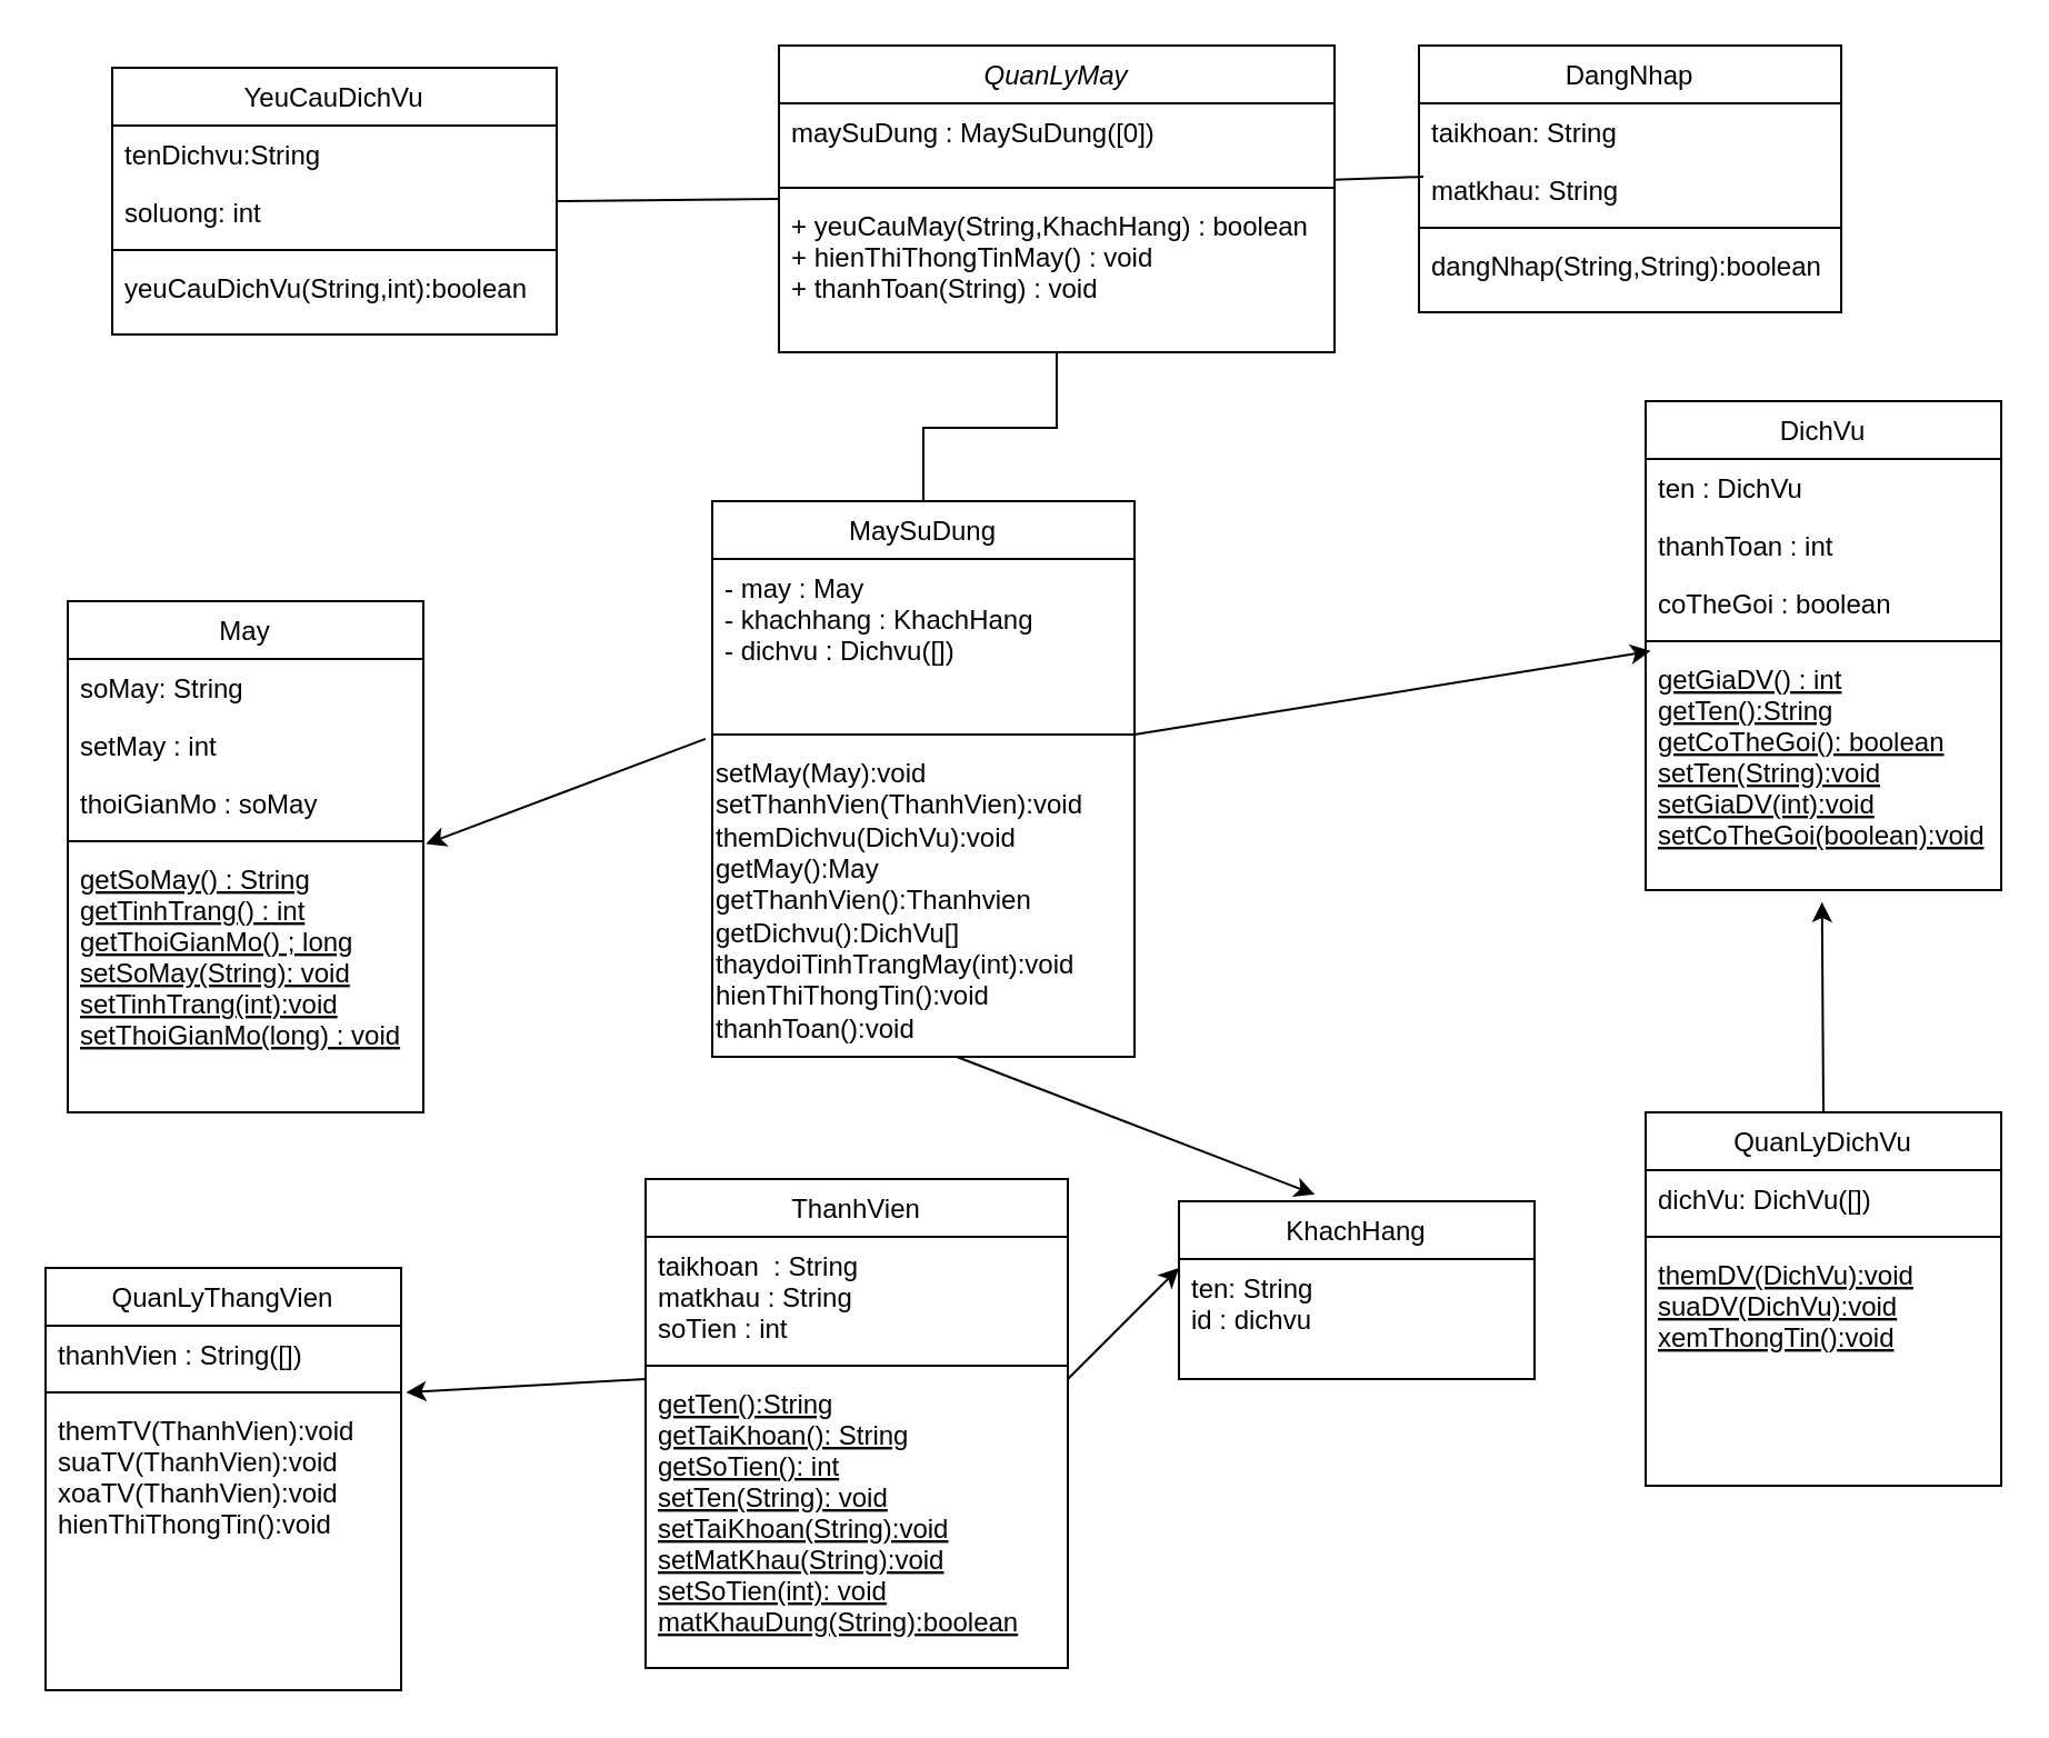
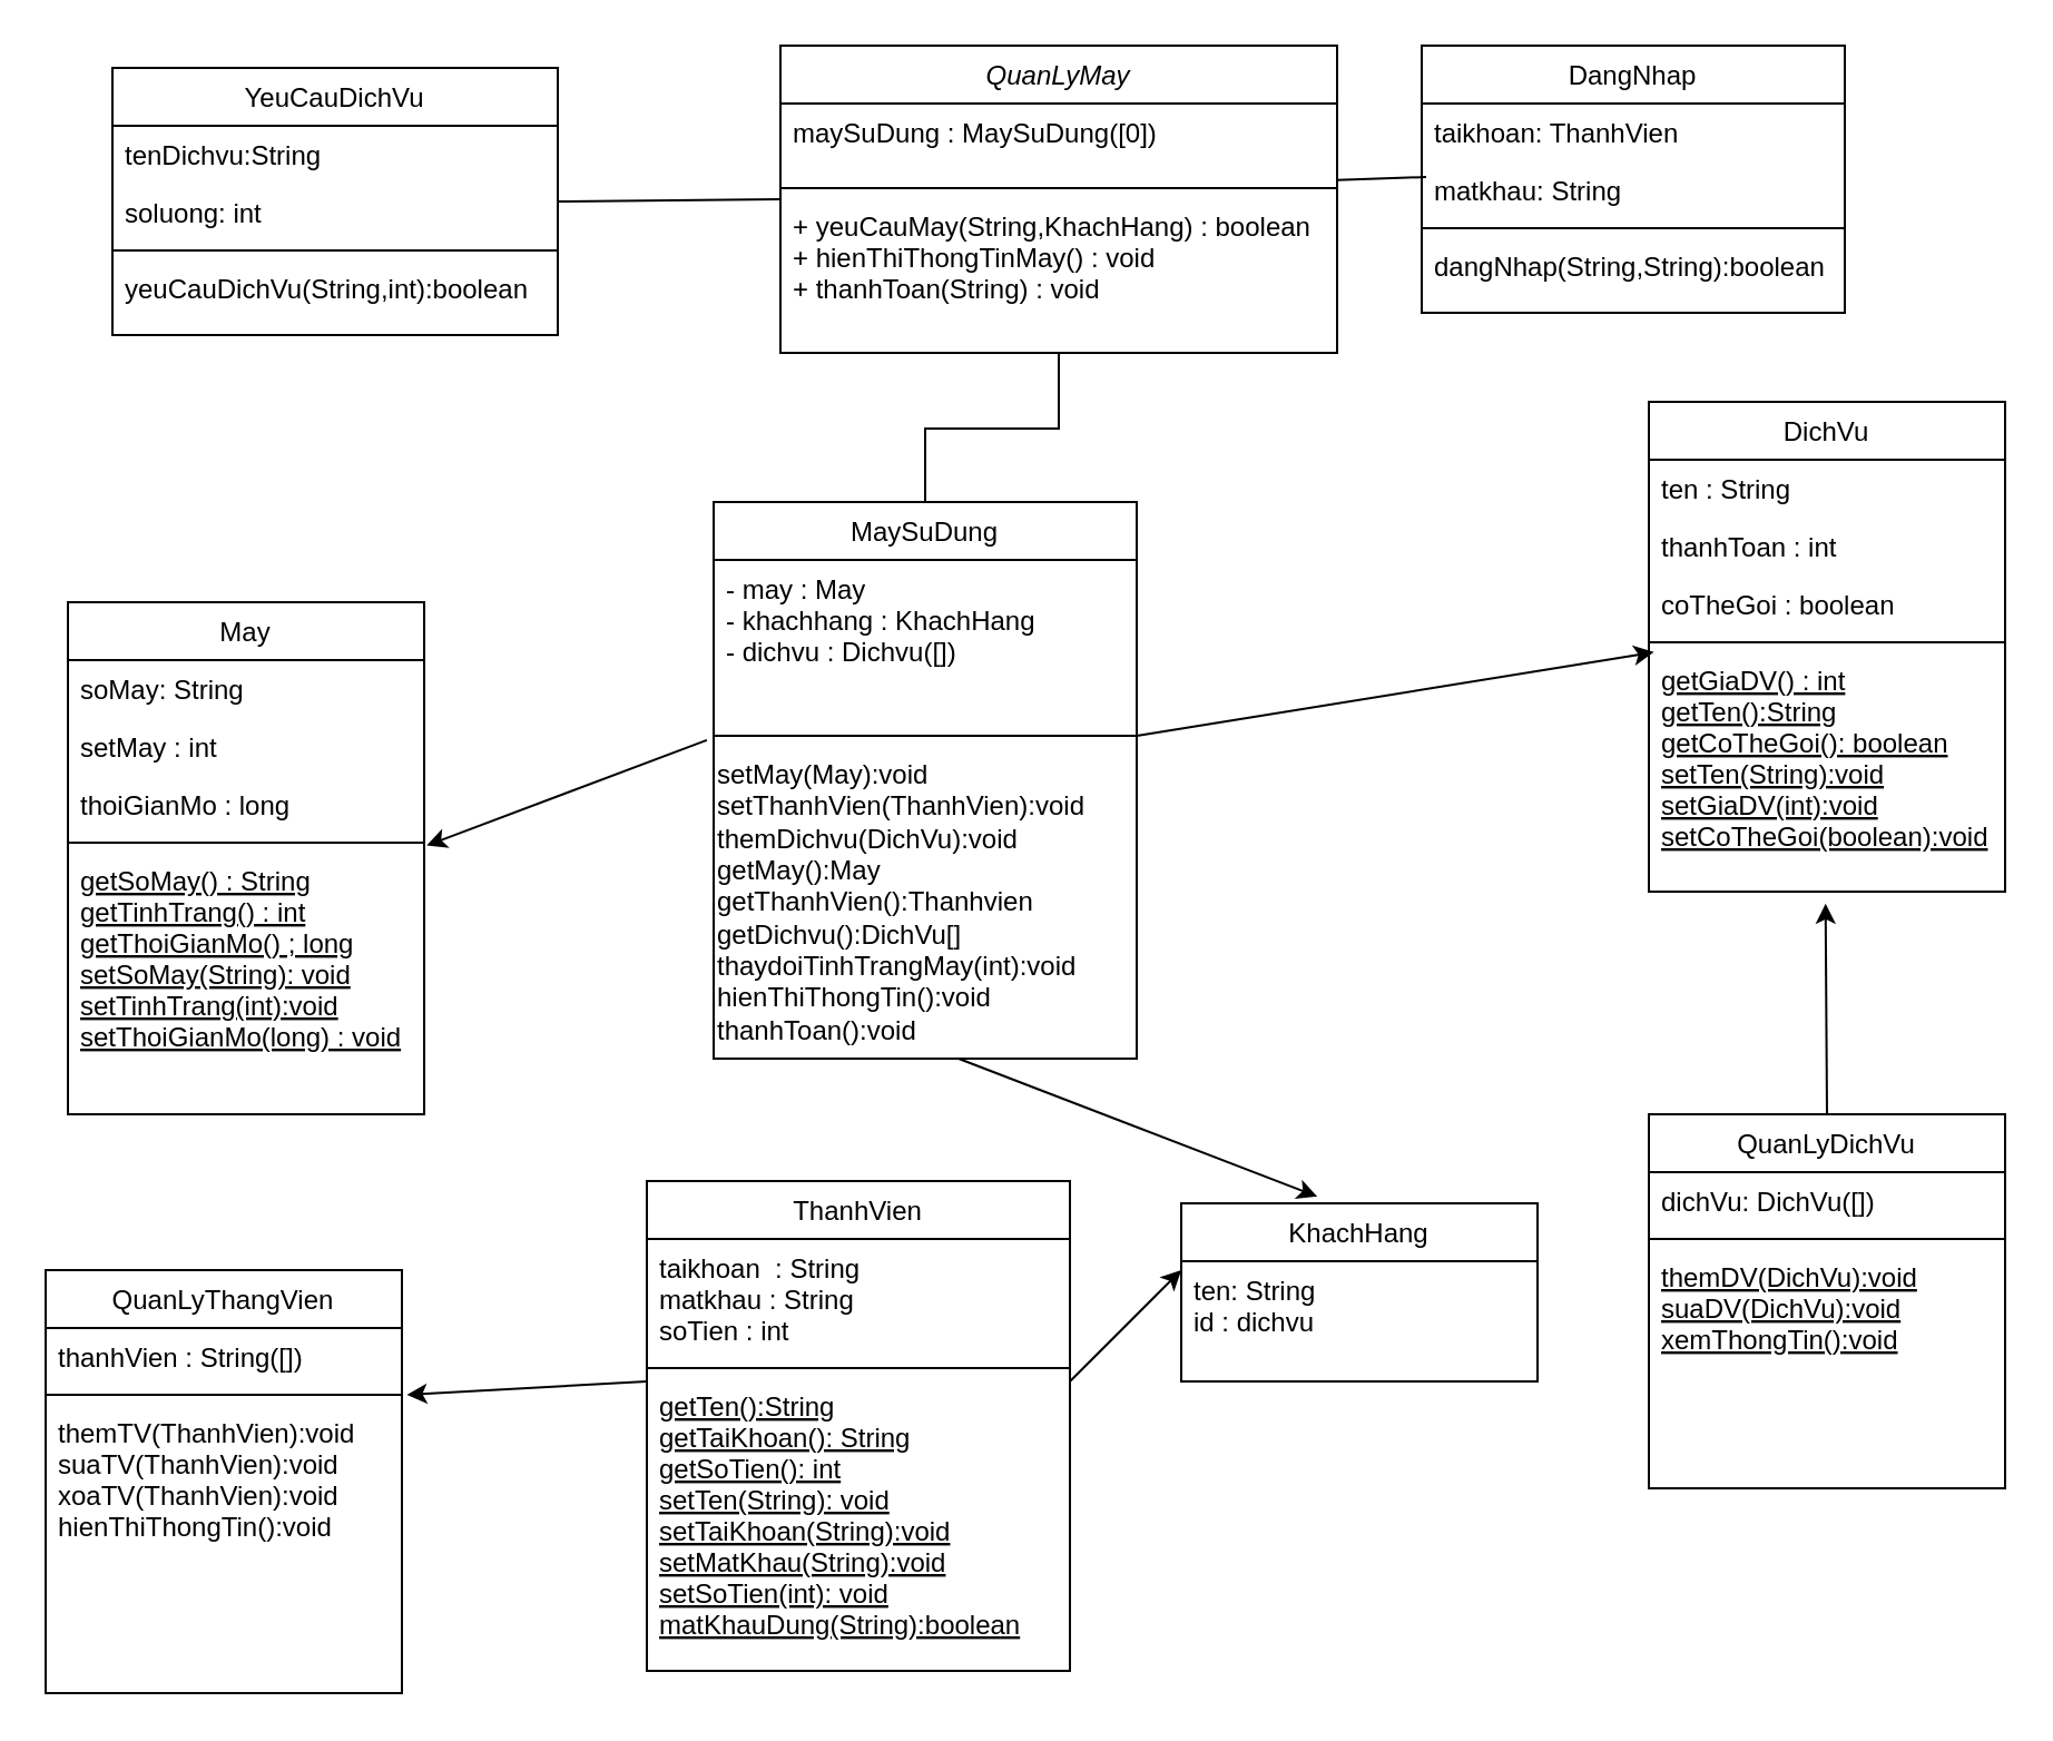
- <mxCell id="19" value="taikhoan: String" style="text;align=left;verticalAlign=top;spacingLeft=4;spacingRight=4;overflow=hidden;rotatable=0;points=[[0,0.5],[1,0.5]];portConstraint=eastwest;" parent="18" vertex="1"><mxGeometry y="26" width="190" height="26" as="geometry" /></mxCell>
+ <mxCell id="19" value="taikhoan: ThanhVien" style="text;align=left;verticalAlign=top;spacingLeft=4;spacingRight=4;overflow=hidden;rotatable=0;points=[[0,0.5],[1,0.5]];portConstraint=eastwest;" parent="18" vertex="1"><mxGeometry y="26" width="190" height="26" as="geometry" /></mxCell>
- <mxCell id="30" value="ten : DichVu" style="text;align=left;verticalAlign=top;spacingLeft=4;spacingRight=4;overflow=hidden;rotatable=0;points=[[0,0.5],[1,0.5]];portConstraint=eastwest;rounded=0;shadow=0;html=0;" vertex="1" parent="29"><mxGeometry y="26" width="160" height="26" as="geometry" /></mxCell>
+ <mxCell id="30" value="ten : String" style="text;align=left;verticalAlign=top;spacingLeft=4;spacingRight=4;overflow=hidden;rotatable=0;points=[[0,0.5],[1,0.5]];portConstraint=eastwest;rounded=0;shadow=0;html=0;" vertex="1" parent="29"><mxGeometry y="26" width="160" height="26" as="geometry" /></mxCell>
- <mxCell id="9" value="thoiGianMo : soMay" style="text;align=left;verticalAlign=top;spacingLeft=4;spacingRight=4;overflow=hidden;rotatable=0;points=[[0,0.5],[1,0.5]];portConstraint=eastwest;" parent="6" vertex="1"><mxGeometry y="78" width="160" height="26" as="geometry" /></mxCell>
+ <mxCell id="9" value="thoiGianMo : long" style="text;align=left;verticalAlign=top;spacingLeft=4;spacingRight=4;overflow=hidden;rotatable=0;points=[[0,0.5],[1,0.5]];portConstraint=eastwest;" parent="6" vertex="1"><mxGeometry y="78" width="160" height="26" as="geometry" /></mxCell>
